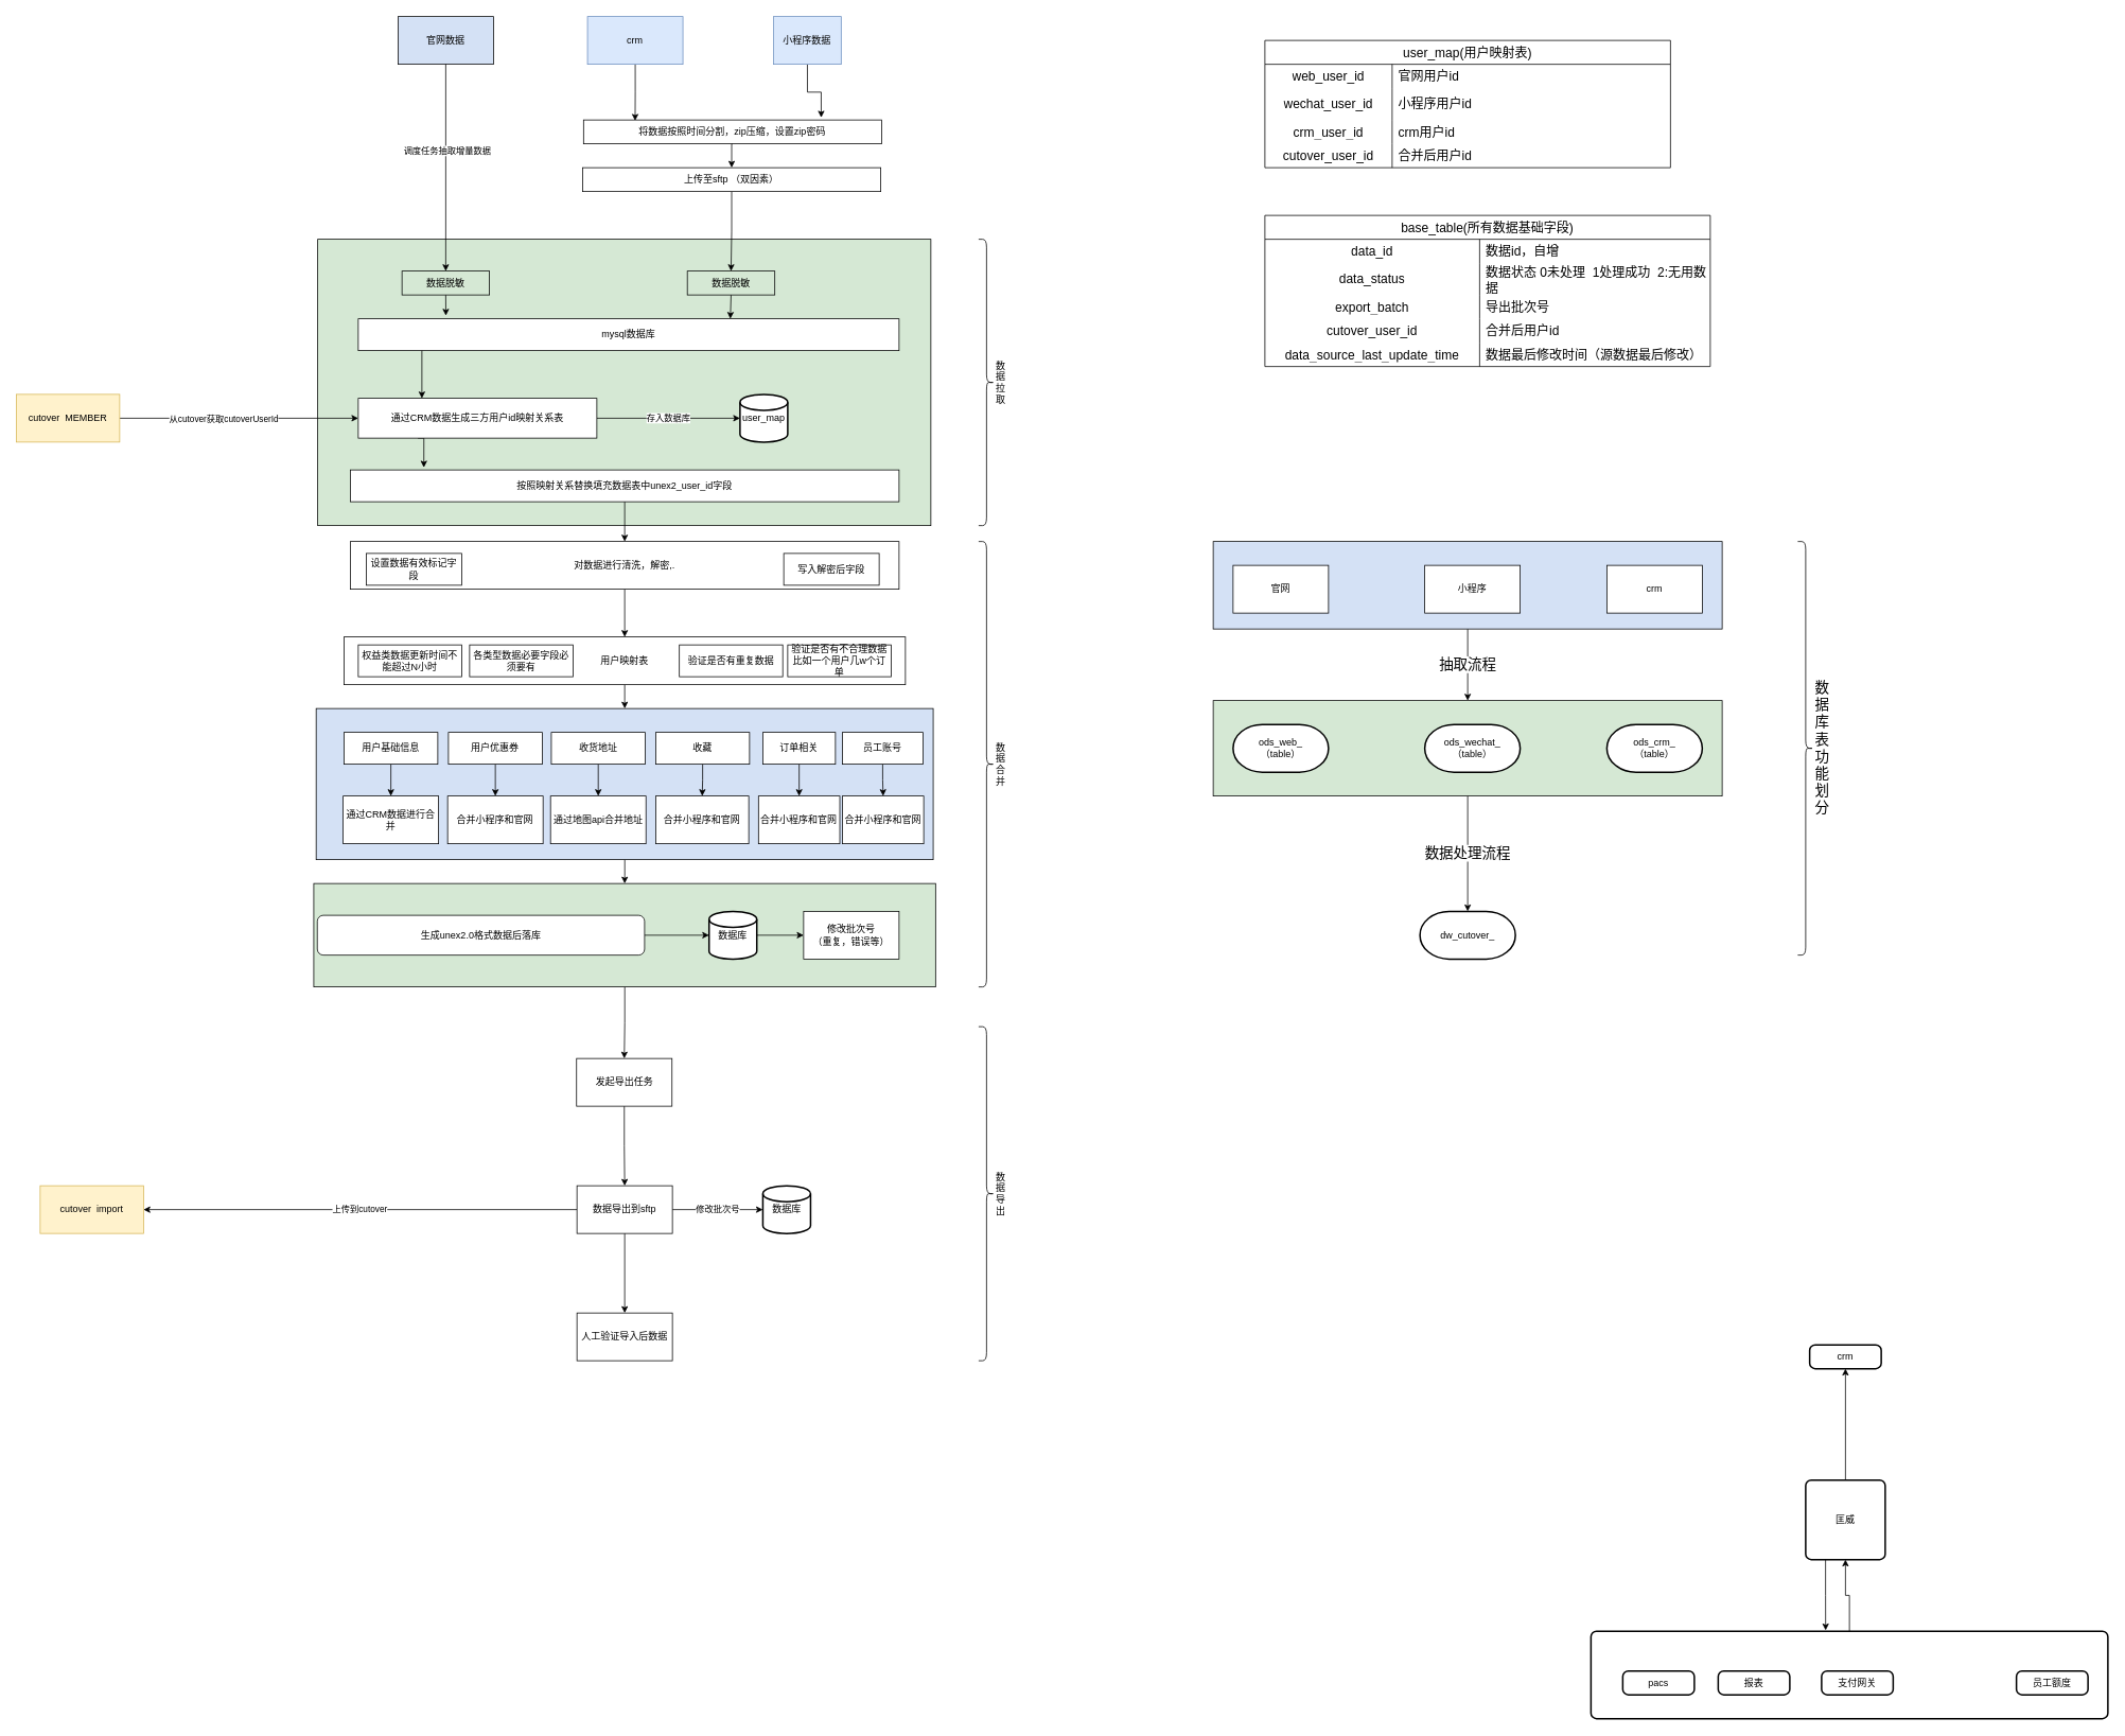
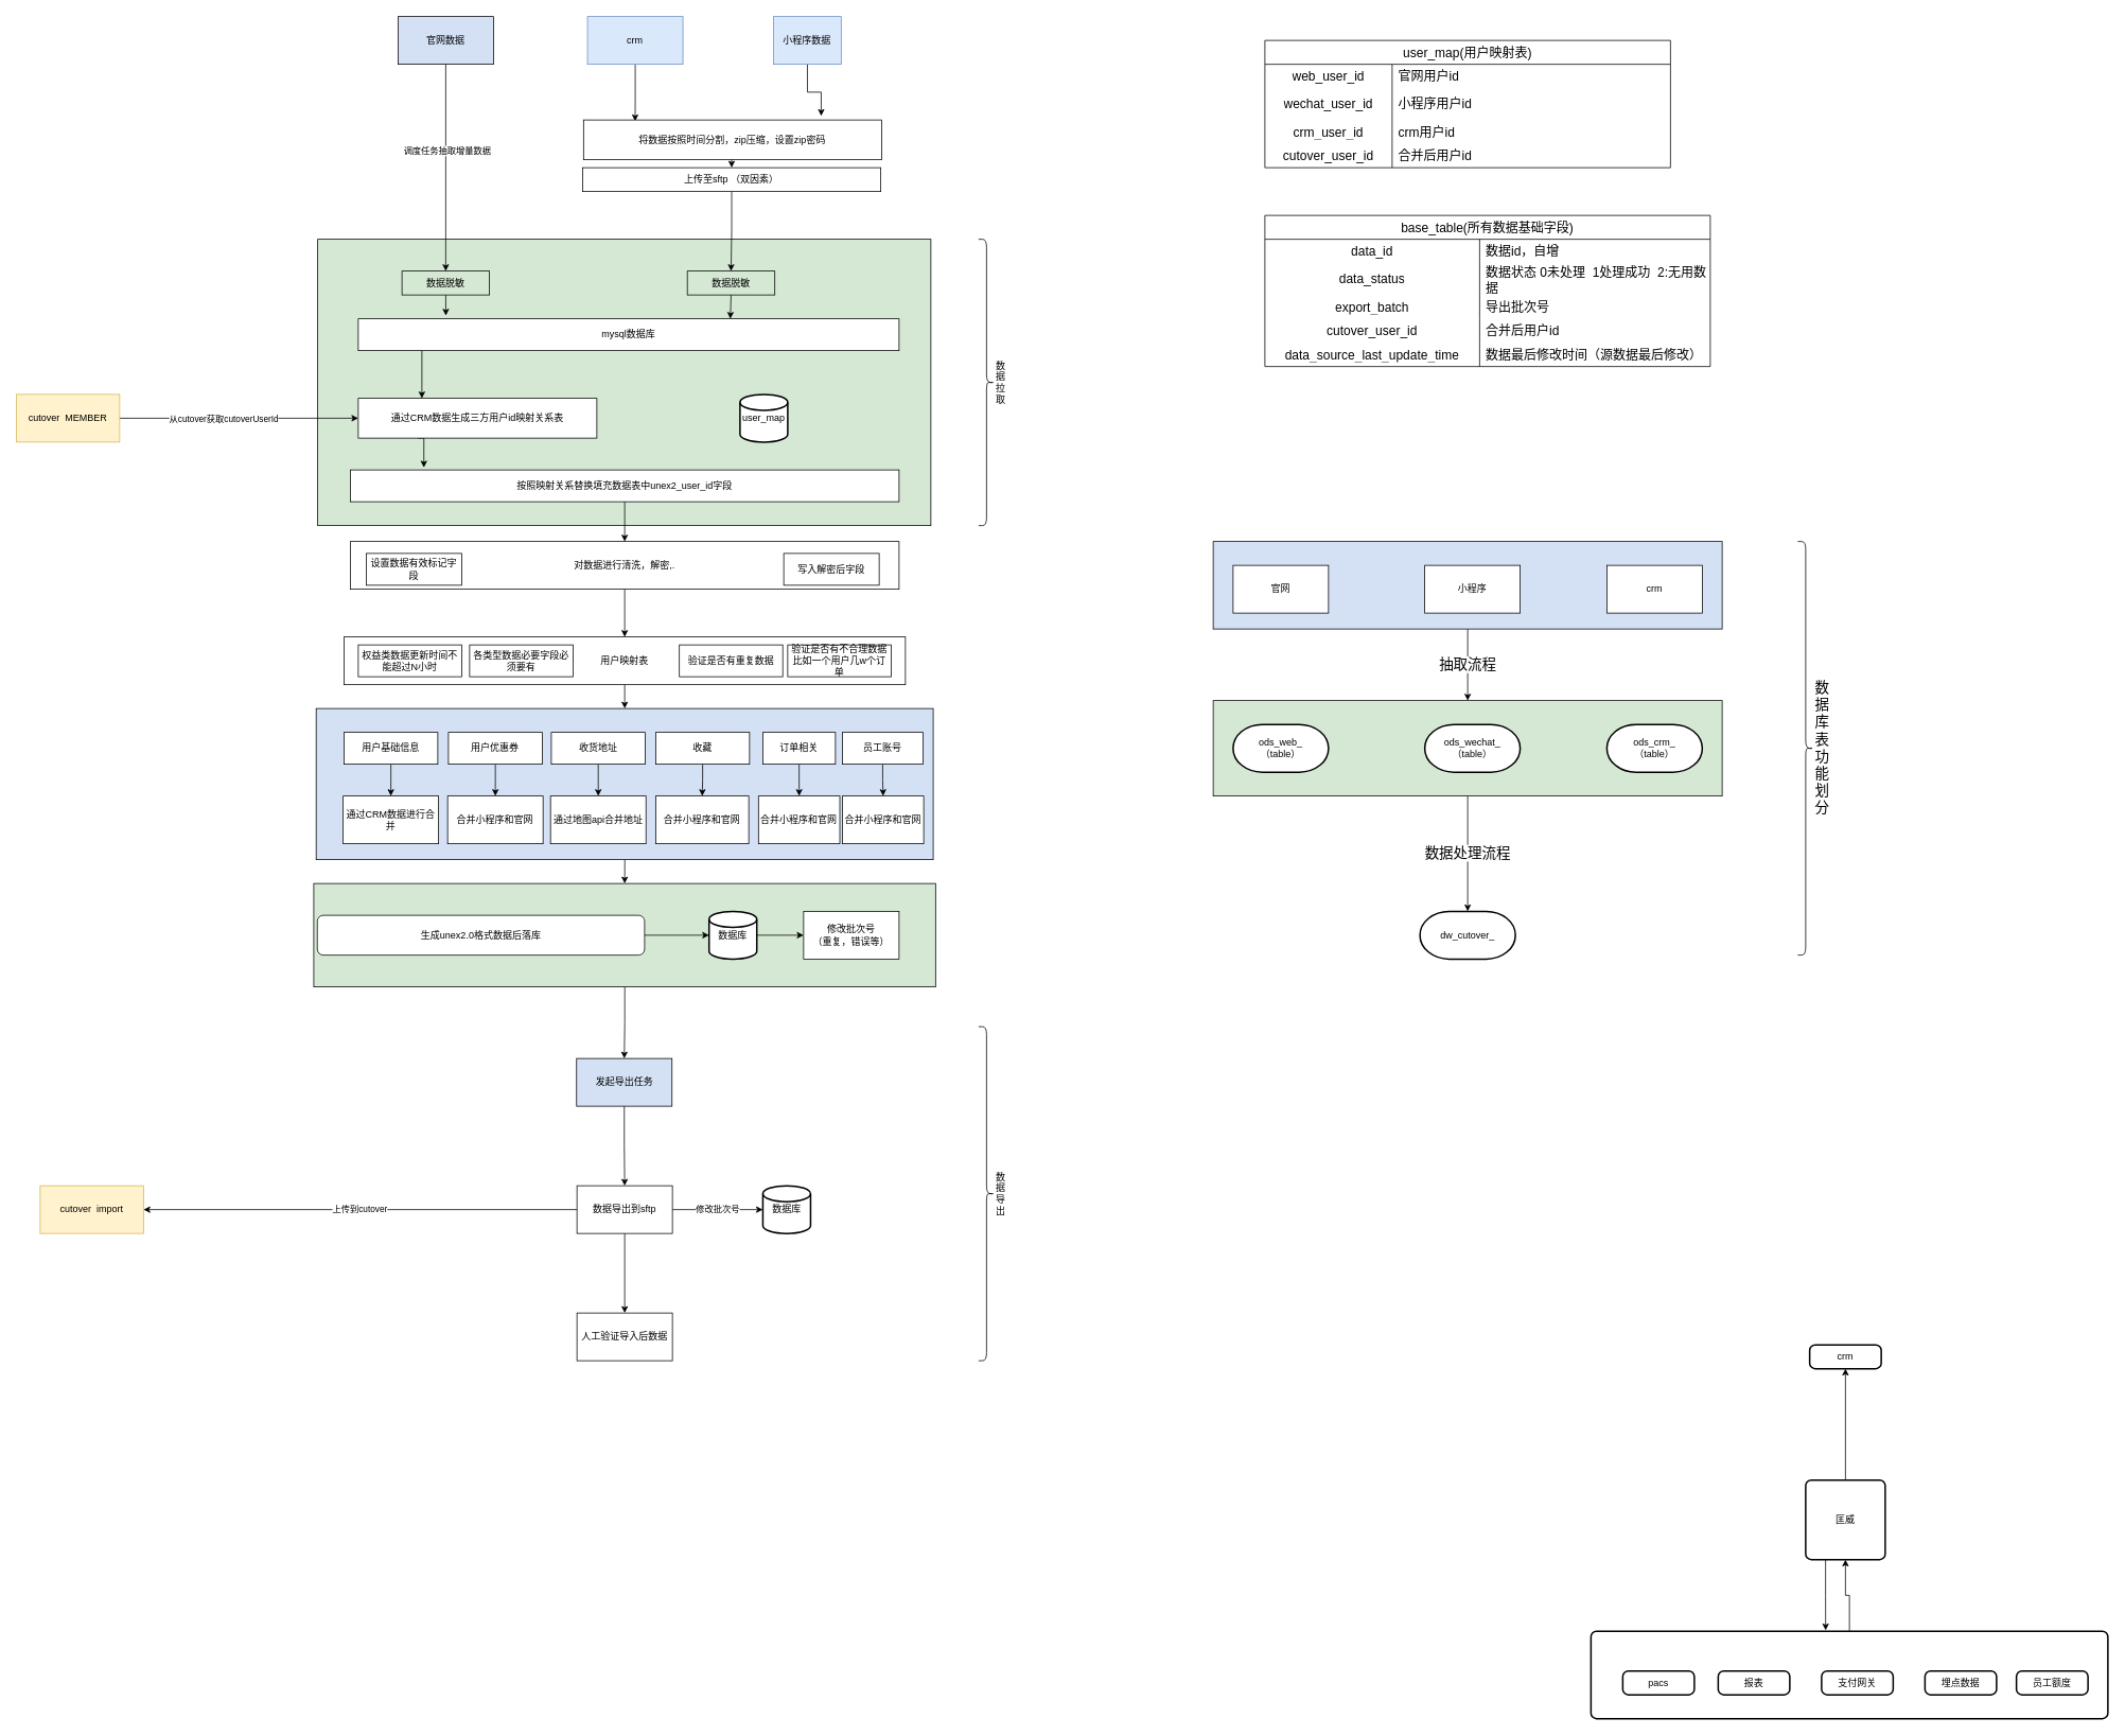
- <mxCell id="29" value="将数据按照时间分割，zip压缩，设置zip密码" style="rounded=0;whiteSpace=wrap;html=1;" vertex="1" parent="1"><mxGeometry x="733.25" y="150" width="375" height="30" as="geometry" /></mxCell>
+ <mxCell id="29" value="将数据按照时间分割，zip压缩，设置zip密码" style="rounded=0;whiteSpace=wrap;html=1;" vertex="1" parent="1"><mxGeometry x="733.25" y="150" width="375" height="50" as="geometry" /></mxCell>
- <mxCell id="38" value="存入数据库" style="edgeStyle=orthogonalEdgeStyle;rounded=0;orthogonalLoop=1;jettySize=auto;html=1;exitX=1;exitY=0.5;exitDx=0;exitDy=0;entryX=0;entryY=0.5;entryDx=0;entryDy=0;entryPerimeter=0;" edge="1" parent="1" source="40" target="45"><mxGeometry relative="1" as="geometry" /></mxCell>
- <mxCell id="88" value="数据合并" style="shape=curlyBracket;whiteSpace=wrap;html=1;rounded=1;flipH=1;labelPosition=right;verticalLabelPosition=middle;align=left;verticalAlign=middle;" vertex="1" parent="1"><mxGeometry x="1230" y="680" width="20" height="560" as="geometry" /></mxCell>
- <mxCell id="91" value="发起导出任务&lt;br&gt;" style="rounded=0;whiteSpace=wrap;html=1;" vertex="1" parent="1"><mxGeometry x="724.5" y="1330" width="120" height="60" as="geometry" /></mxCell>
+ <mxCell id="91" value="发起导出任务&lt;br&gt;" style="rounded=0;whiteSpace=wrap;html=1;fillColor=#d4e1f5;" vertex="1" parent="1"><mxGeometry x="724.5" y="1330" width="120" height="60" as="geometry" /></mxCell>
+ <mxCell id="26" value="埋点数据" style="rounded=1;whiteSpace=wrap;html=1;absoluteArcSize=1;arcSize=14;strokeWidth=2;" parent="1" vertex="1"><mxGeometry x="2420" y="2100" width="90" height="30" as="geometry" /></mxCell>
